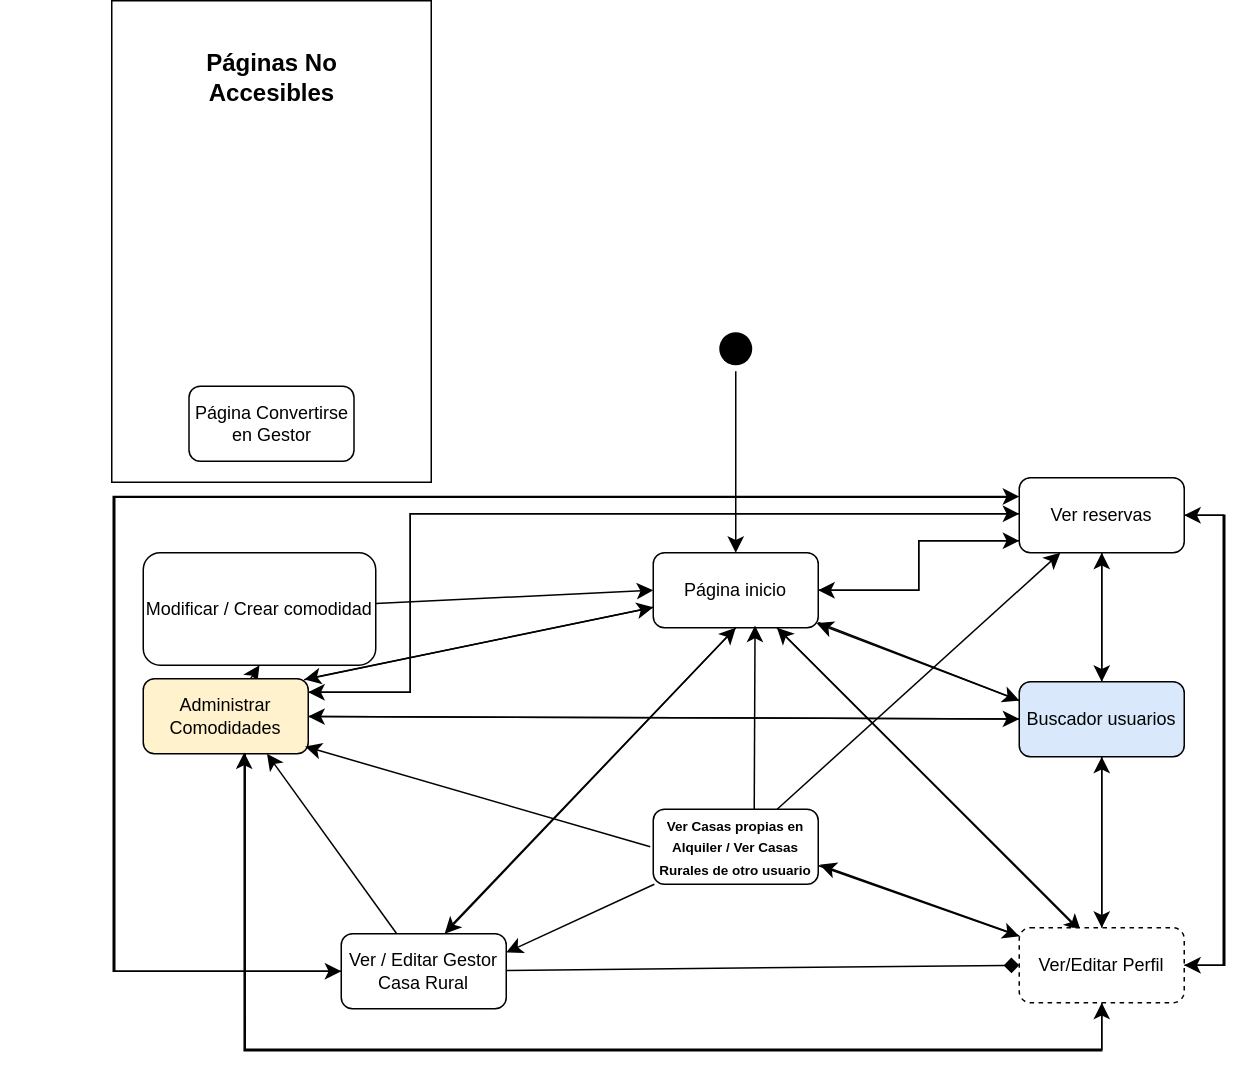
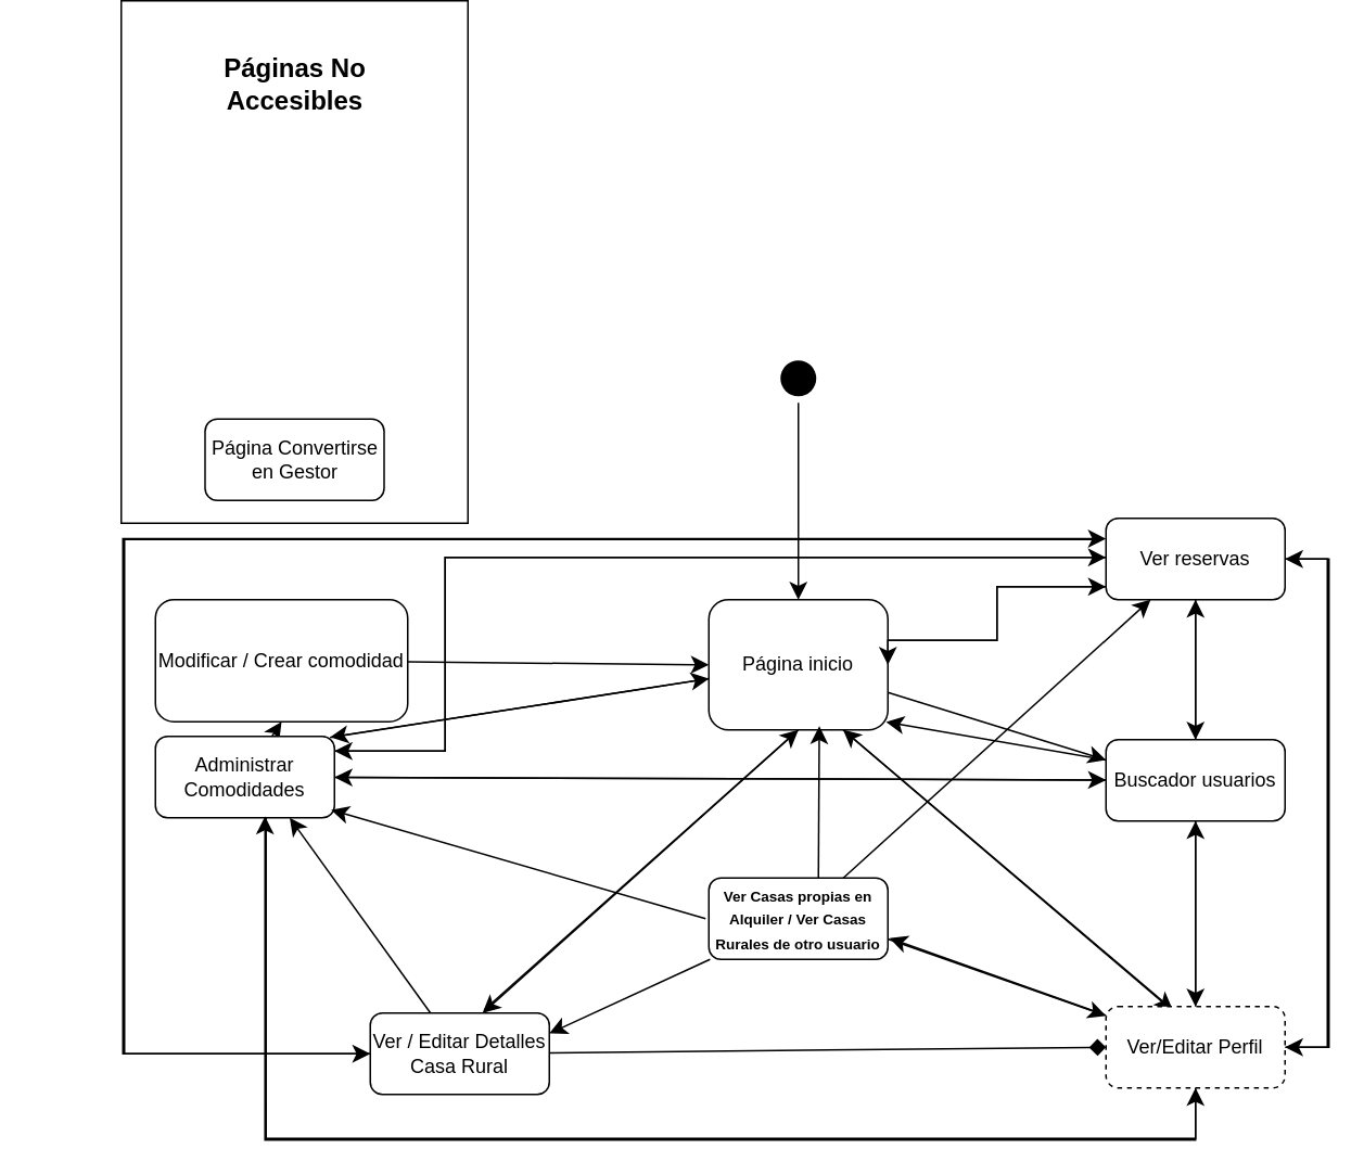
- <mxCell id="9" value="Página inicio" style="html=1;whiteSpace=wrap;rounded=1;" parent="1" vertex="1"><mxGeometry x="435" y="352" width="110" height="50" as="geometry" /></mxCell>
+ <mxCell id="9" value="Página inicio" style="html=1;whiteSpace=wrap;rounded=1;" parent="1" vertex="1"><mxGeometry x="435" y="352" width="110" height="80" as="geometry" /></mxCell>
- <mxCell id="29" value="Administrar Comodidades" style="html=1;whiteSpace=wrap;rounded=1;fillColor=#fff2cc;" parent="1" vertex="1"><mxGeometry x="95" y="436" width="110" height="50" as="geometry" /></mxCell>
+ <mxCell id="29" value="Administrar Comodidades" style="html=1;whiteSpace=wrap;rounded=1;" parent="1" vertex="1"><mxGeometry x="95" y="436" width="110" height="50" as="geometry" /></mxCell>
- <mxCell id="23" value="Buscador usuarios" style="html=1;whiteSpace=wrap;rounded=1;fillColor=#dae8fc;" parent="1" vertex="1"><mxGeometry x="679" y="438" width="110" height="50" as="geometry" /></mxCell>
+ <mxCell id="23" value="Buscador usuarios" style="html=1;whiteSpace=wrap;rounded=1;" parent="1" vertex="1"><mxGeometry x="679" y="438" width="110" height="50" as="geometry" /></mxCell>
- <mxCell id="14" value="Ver / Editar Gestor Casa Rural" style="html=1;whiteSpace=wrap;rounded=1;" parent="1" vertex="1"><mxGeometry x="227" y="606" width="110" height="50" as="geometry" /></mxCell>
+ <mxCell id="14" value="Ver / Editar Detalles Casa Rural" style="html=1;whiteSpace=wrap;rounded=1;" parent="1" vertex="1"><mxGeometry x="227" y="606" width="110" height="50" as="geometry" /></mxCell>
